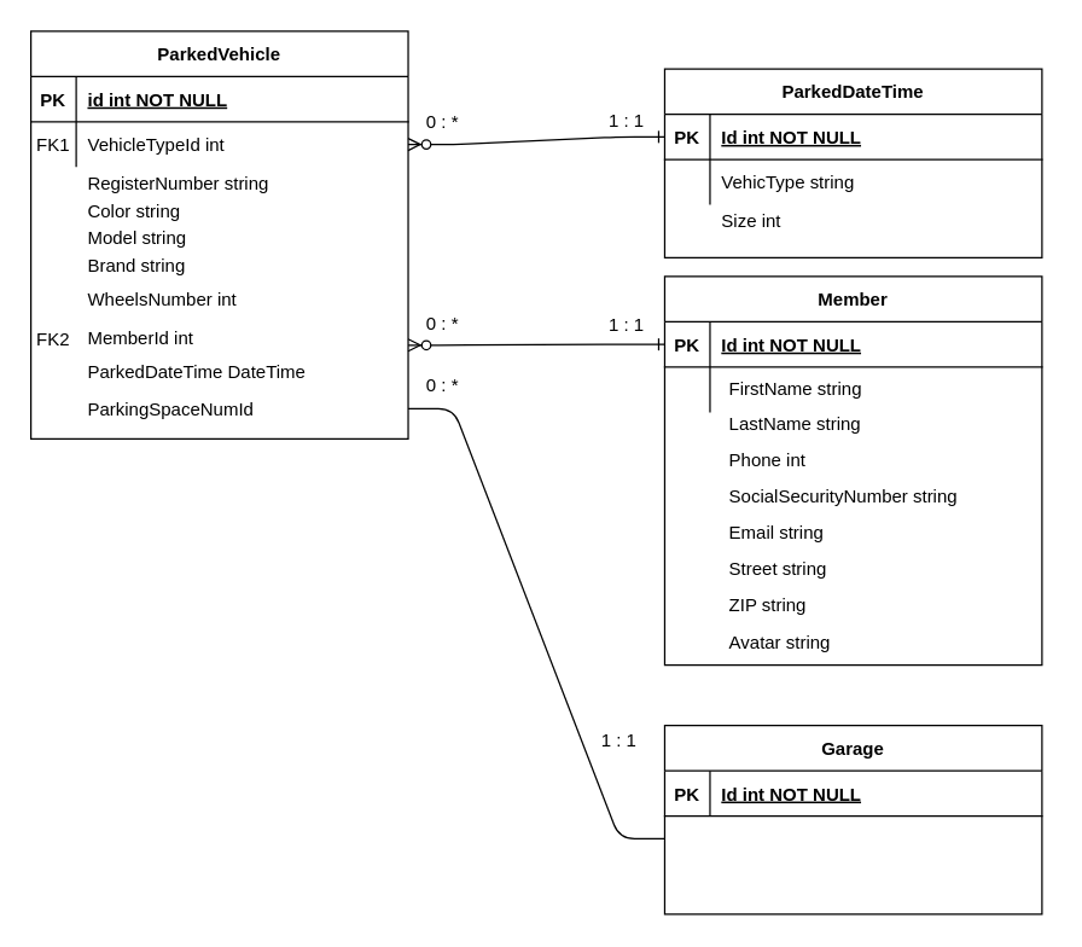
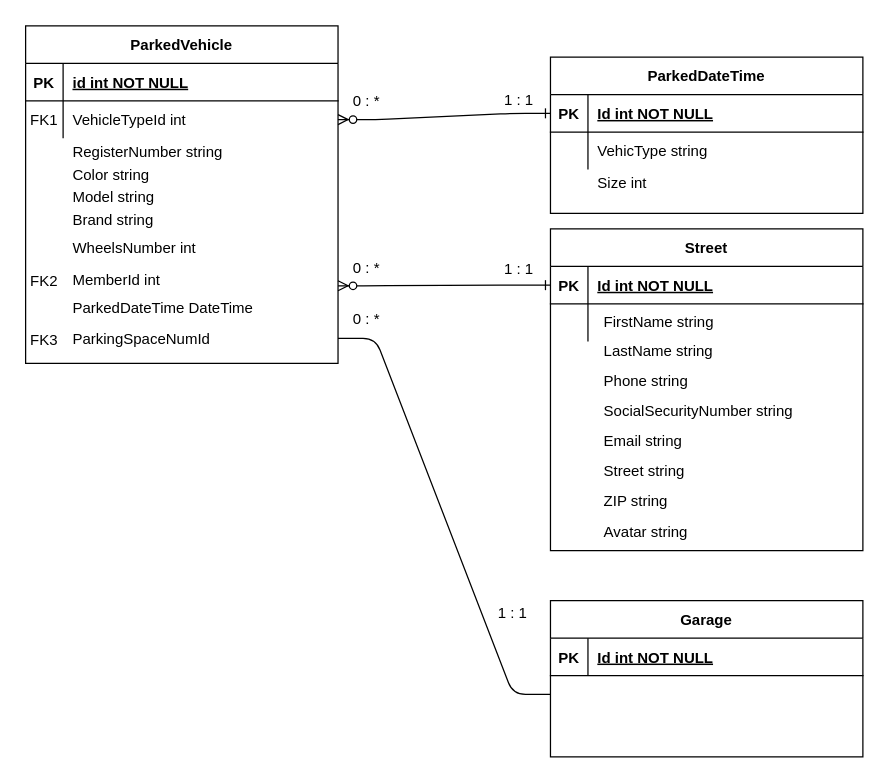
- <mxCell id="32" value="Member" style="shape=table;startSize=30;container=1;collapsible=1;childLayout=tableLayout;fixedRows=1;rowLines=0;fontStyle=1;align=center;resizeLast=1;" parent="1" vertex="1"><mxGeometry x="440" y="182.5" width="250" height="257.5" as="geometry" /></mxCell>
+ <mxCell id="32" value="Street" style="shape=table;startSize=30;container=1;collapsible=1;childLayout=tableLayout;fixedRows=1;rowLines=0;fontStyle=1;align=center;resizeLast=1;" parent="1" vertex="1"><mxGeometry x="440" y="182.5" width="250" height="257.5" as="geometry" /></mxCell>
+ <mxCell id="57" value="FK3" style="shape=partialRectangle;overflow=hidden;connectable=0;fillColor=none;top=0;left=0;bottom=0;right=0;fontStyle=0;" parent="1" vertex="1"><mxGeometry x="20" y="256" width="30" height="30" as="geometry" /></mxCell>
- <mxCell id="41" value="Phone int" style="shape=partialRectangle;overflow=hidden;connectable=0;fillColor=none;top=0;left=0;bottom=0;right=0;align=left;spacingLeft=6;" parent="1" vertex="1"><mxGeometry x="475" y="289" width="220" height="30.058" as="geometry" /></mxCell>
+ <mxCell id="41" value="Phone string" style="shape=partialRectangle;overflow=hidden;connectable=0;fillColor=none;top=0;left=0;bottom=0;right=0;align=left;spacingLeft=6;" parent="1" vertex="1"><mxGeometry x="475" y="289" width="220" height="30.058" as="geometry" /></mxCell>
